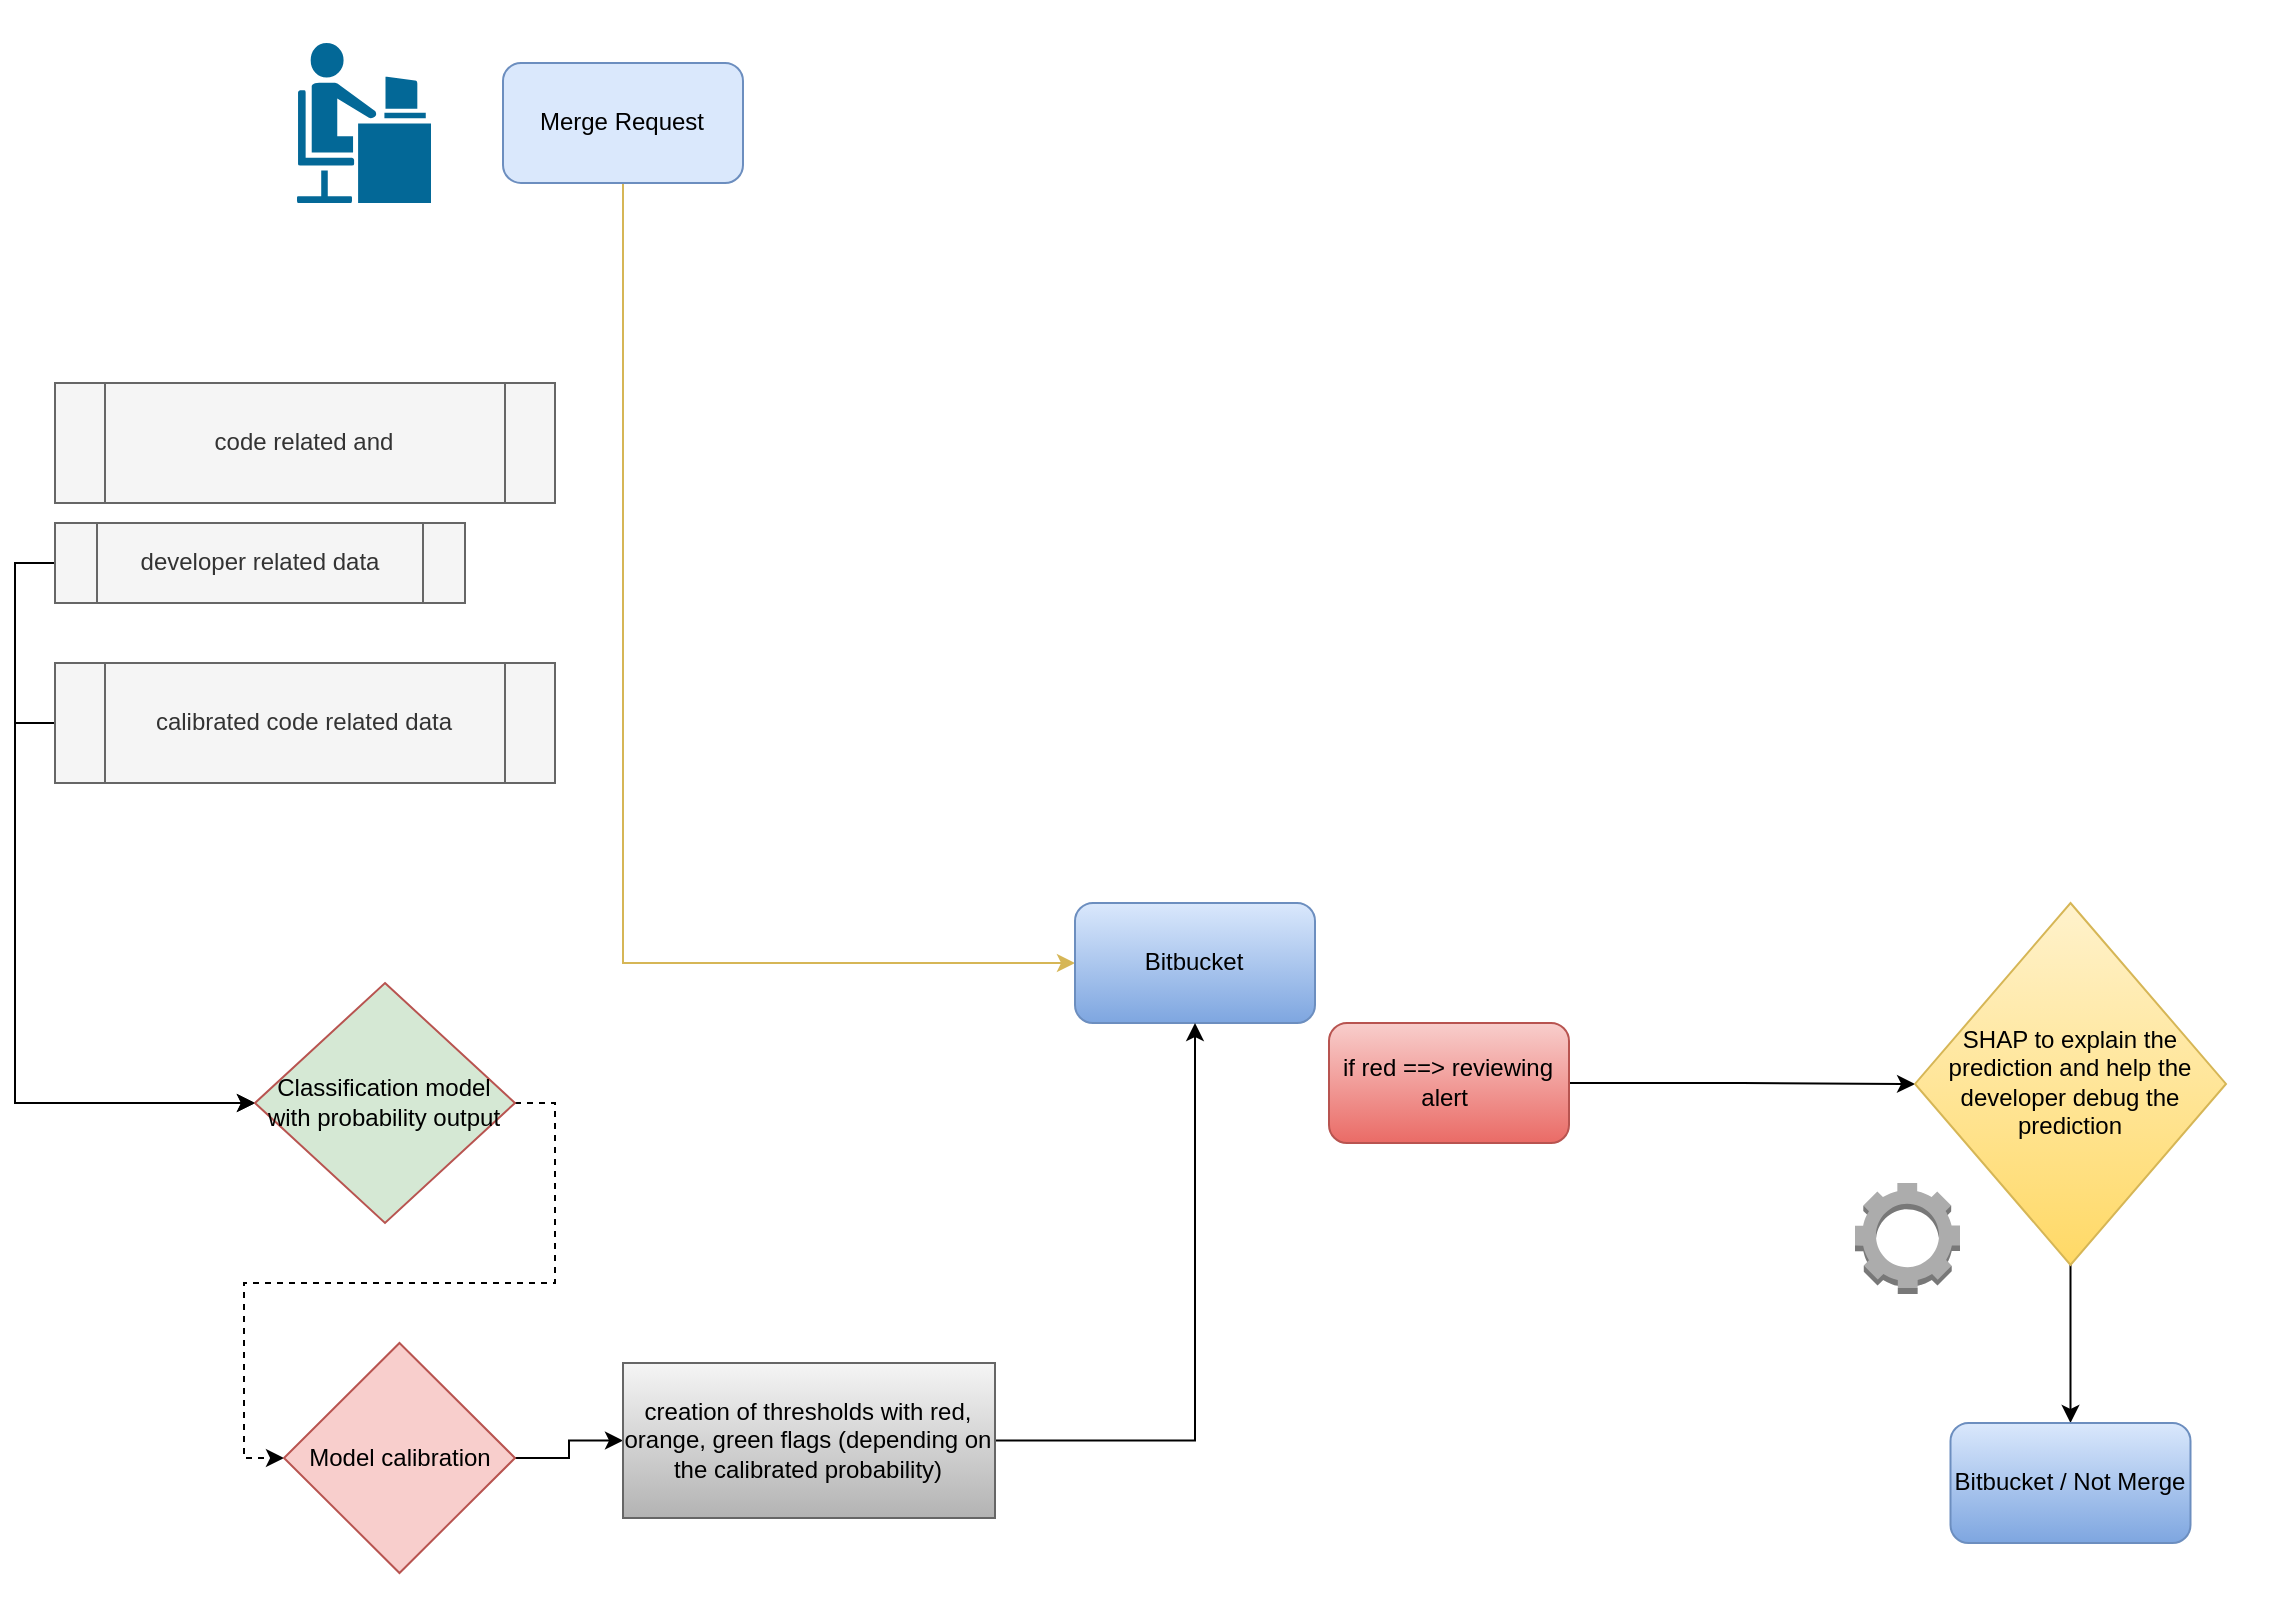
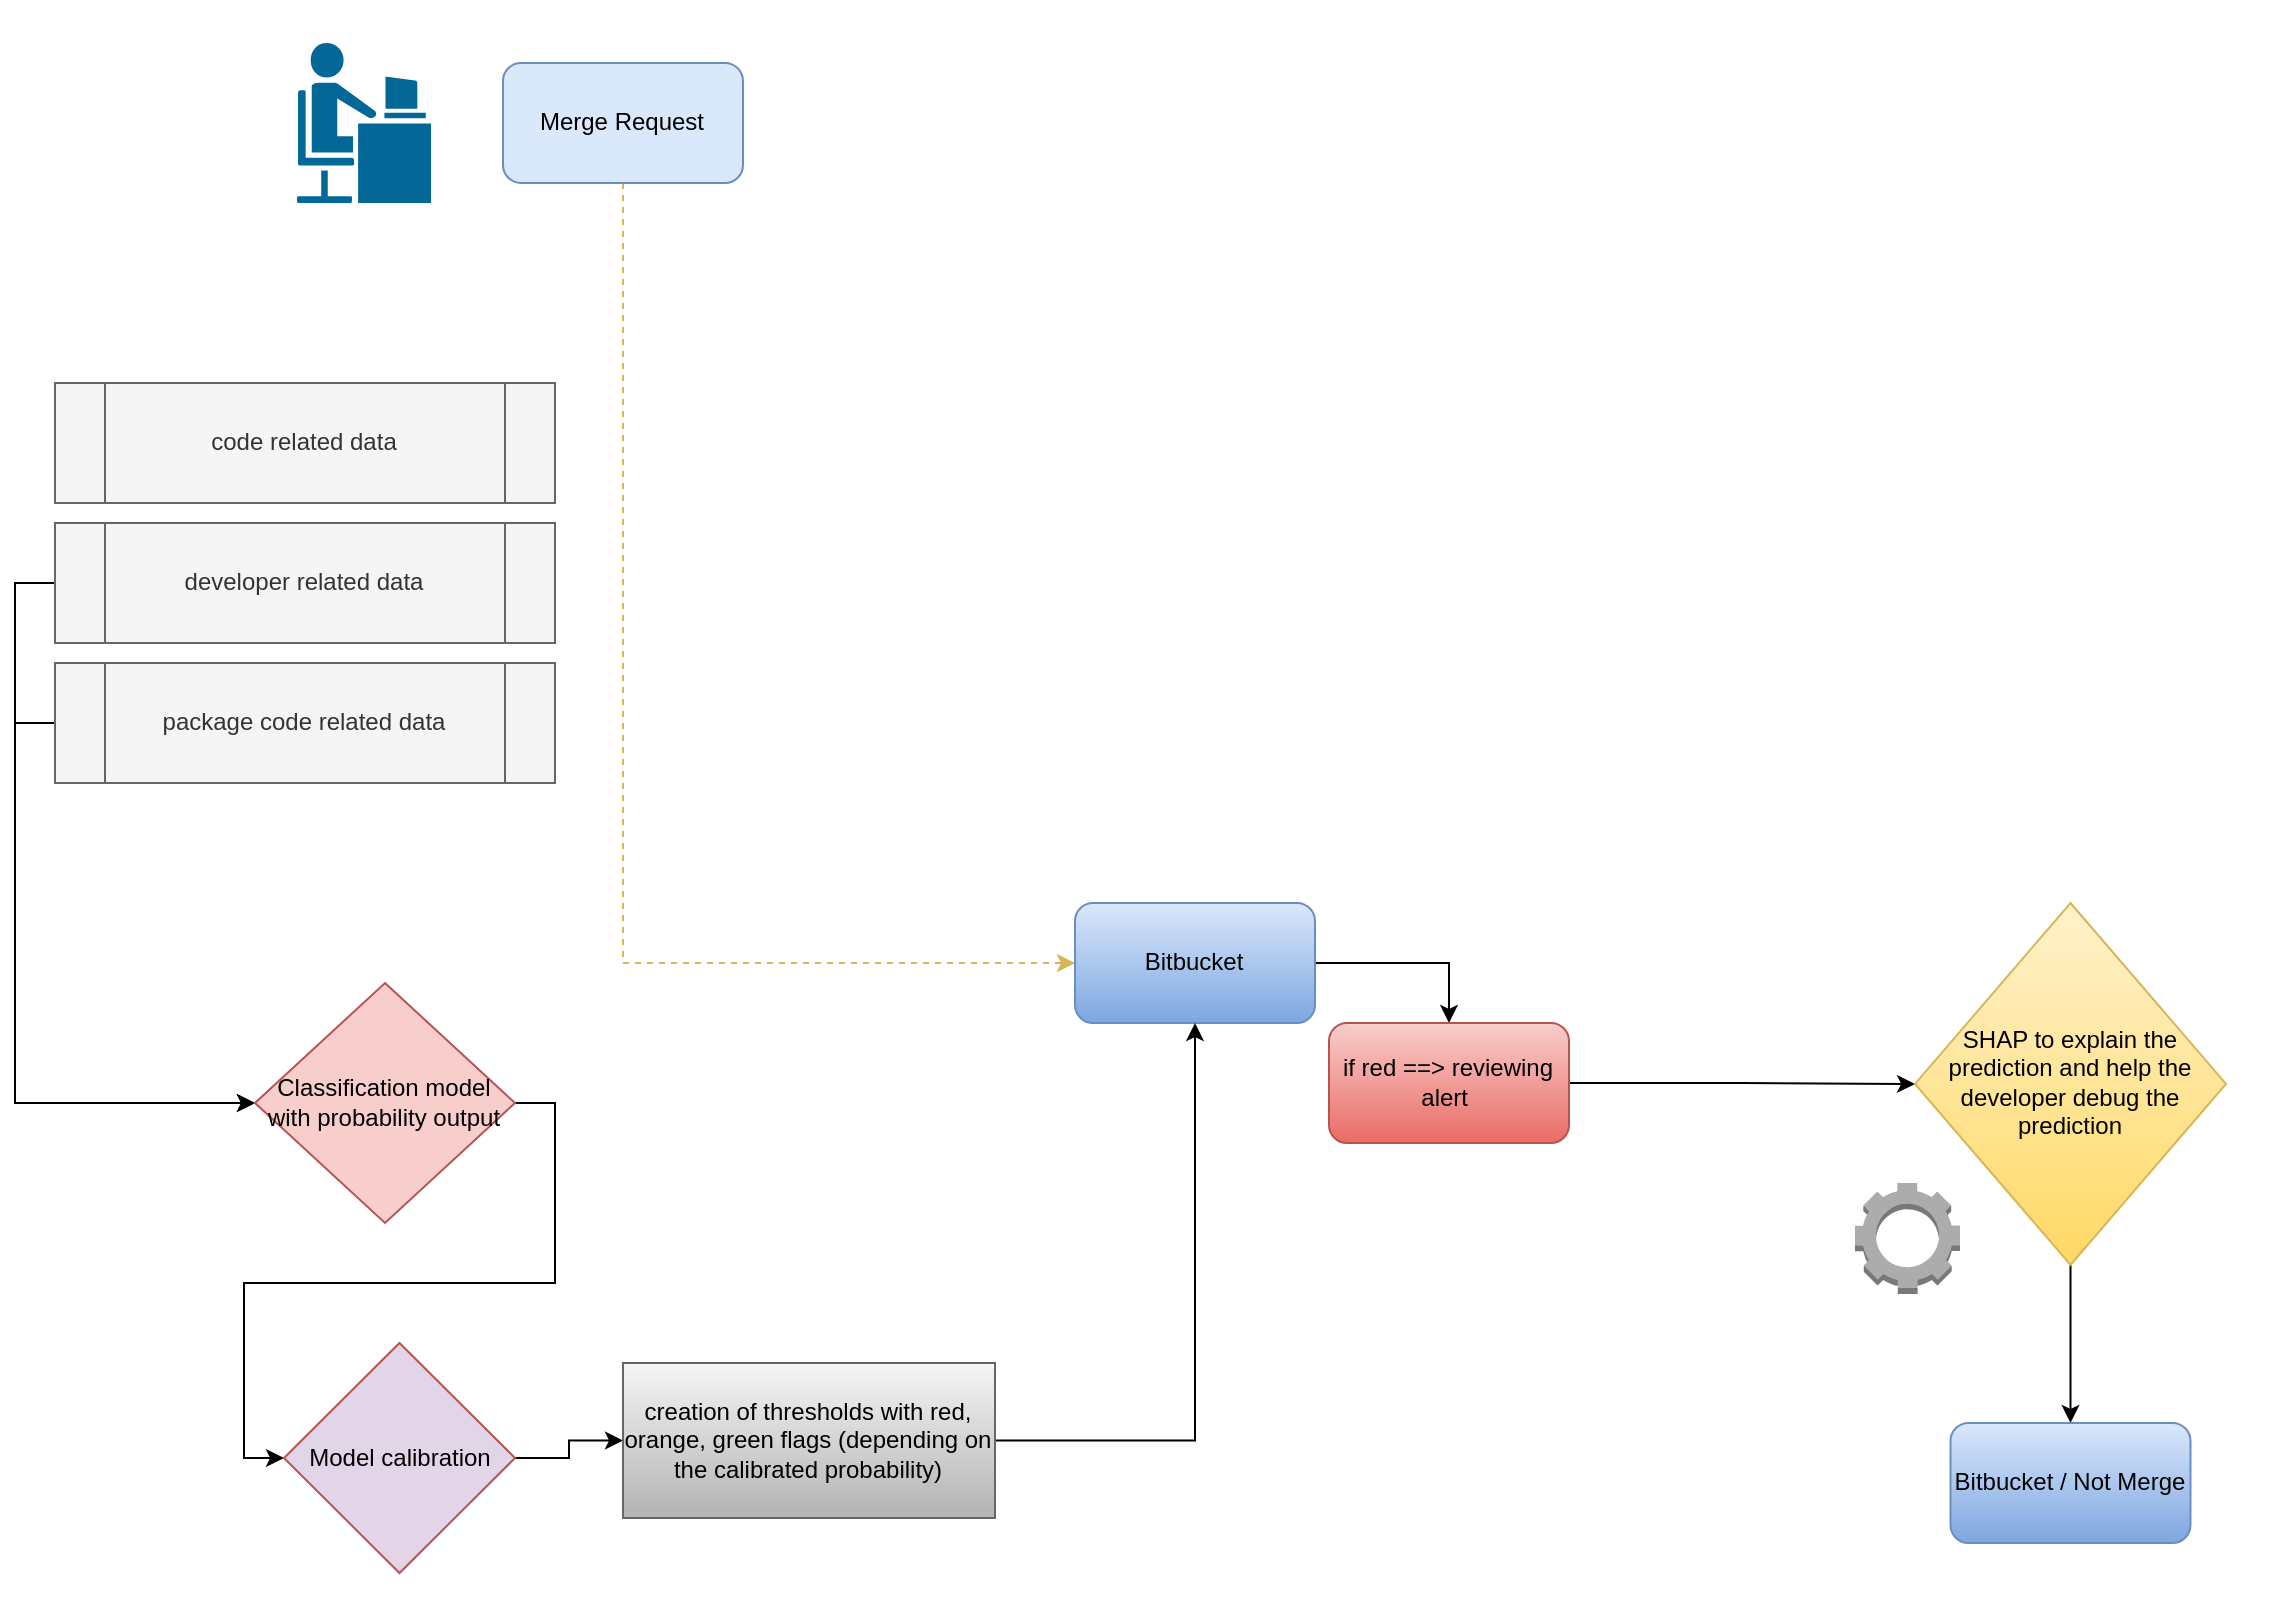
- <mxCell id="7" value="code related and" style="shape=process;whiteSpace=wrap;html=1;backgroundOutline=1;fillColor=#f5f5f5;fontColor=#333333;strokeColor=#666666;" parent="1" vertex="1"><mxGeometry x="20" y="191" width="250" height="60" as="geometry" /></mxCell>
+ <mxCell id="7" value="code related data" style="shape=process;whiteSpace=wrap;html=1;backgroundOutline=1;fillColor=#f5f5f5;fontColor=#333333;strokeColor=#666666;" parent="1" vertex="1"><mxGeometry x="20" y="191" width="250" height="60" as="geometry" /></mxCell>
- <mxCell id="9" value="developer related data" style="shape=process;whiteSpace=wrap;html=1;backgroundOutline=1;fillColor=#f5f5f5;fontColor=#333333;strokeColor=#666666;" parent="1" vertex="1"><mxGeometry x="20" y="261" width="205" height="40" as="geometry" /></mxCell>
+ <mxCell id="9" value="developer related data" style="shape=process;whiteSpace=wrap;html=1;backgroundOutline=1;fillColor=#f5f5f5;fontColor=#333333;strokeColor=#666666;" parent="1" vertex="1"><mxGeometry x="20" y="261" width="250" height="60" as="geometry" /></mxCell>
- <mxCell id="11" value="calibrated code related data" style="shape=process;whiteSpace=wrap;html=1;backgroundOutline=1;fillColor=#f5f5f5;fontColor=#333333;strokeColor=#666666;" parent="1" vertex="1"><mxGeometry x="20" y="331" width="250" height="60" as="geometry" /></mxCell>
+ <mxCell id="11" value="package code related data" style="shape=process;whiteSpace=wrap;html=1;backgroundOutline=1;fillColor=#f5f5f5;fontColor=#333333;strokeColor=#666666;" parent="1" vertex="1"><mxGeometry x="20" y="331" width="250" height="60" as="geometry" /></mxCell>
- <mxCell id="2" style="edgeStyle=orthogonalEdgeStyle;rounded=0;orthogonalLoop=1;jettySize=auto;html=1;exitX=0.5;exitY=1;exitDx=0;exitDy=0;entryX=0;entryY=0.5;entryDx=0;entryDy=0;fillColor=#fff2cc;strokeColor=#d6b656;" parent="1" source="3" target="6" edge="1"><mxGeometry relative="1" as="geometry" /></mxCell>
+ <mxCell id="2" style="edgeStyle=orthogonalEdgeStyle;rounded=0;orthogonalLoop=1;jettySize=auto;html=1;exitX=0.5;exitY=1;exitDx=0;exitDy=0;entryX=0;entryY=0.5;entryDx=0;entryDy=0;fillColor=#fff2cc;strokeColor=#d6b656;dashed=1;" parent="1" source="3" target="6" edge="1"><mxGeometry relative="1" as="geometry" /></mxCell>
+ <mxCell id="5" style="edgeStyle=orthogonalEdgeStyle;rounded=0;orthogonalLoop=1;jettySize=auto;html=1;exitX=1;exitY=0.5;exitDx=0;exitDy=0;entryX=0.5;entryY=0;entryDx=0;entryDy=0;" parent="1" source="6" target="19" edge="1"><mxGeometry relative="1" as="geometry" /></mxCell>
- <mxCell id="13" value="Classification model with probability output" style="rhombus;whiteSpace=wrap;html=1;fillColor=#d5e8d4;strokeColor=#b85450;" parent="1" vertex="1"><mxGeometry x="120" y="491" width="130" height="120" as="geometry" /></mxCell>
+ <mxCell id="13" value="Classification model with probability output" style="rhombus;whiteSpace=wrap;html=1;fillColor=#f8cecc;strokeColor=#b85450;" parent="1" vertex="1"><mxGeometry x="120" y="491" width="130" height="120" as="geometry" /></mxCell>
- <mxCell id="12" style="edgeStyle=orthogonalEdgeStyle;rounded=0;orthogonalLoop=1;jettySize=auto;html=1;exitX=1;exitY=0.5;exitDx=0;exitDy=0;entryX=0;entryY=0.5;entryDx=0;entryDy=0;dashed=1;" parent="1" source="13" target="15" edge="1"><mxGeometry relative="1" as="geometry" /></mxCell>
+ <mxCell id="12" style="edgeStyle=orthogonalEdgeStyle;rounded=0;orthogonalLoop=1;jettySize=auto;html=1;exitX=1;exitY=0.5;exitDx=0;exitDy=0;entryX=0;entryY=0.5;entryDx=0;entryDy=0;" parent="1" source="13" target="15" edge="1"><mxGeometry relative="1" as="geometry" /></mxCell>
- <mxCell id="15" value="Model calibration" style="rhombus;whiteSpace=wrap;html=1;fillColor=#f8cecc;strokeColor=#b85450;" parent="1" vertex="1"><mxGeometry x="134.5" y="671" width="115.5" height="115" as="geometry" /></mxCell>
+ <mxCell id="15" value="Model calibration" style="rhombus;whiteSpace=wrap;html=1;fillColor=#e1d5e7;strokeColor=#b85450;" parent="1" vertex="1"><mxGeometry x="134.5" y="671" width="115.5" height="115" as="geometry" /></mxCell>
